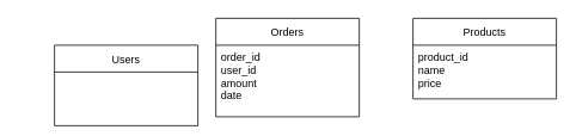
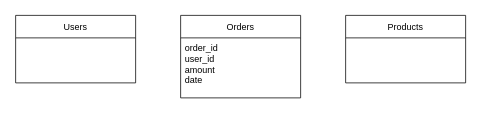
- <mxCell id="6" value="product_id&lt;br&gt;name&lt;br&gt;price" style="text;html=1;align=left;verticalAlign=top;spacingLeft=4;" vertex="1" parent="5"><mxGeometry x="0" y="30" width="160" height="60" as="geometry" /></mxCell>
- <mxCell id="2" value="Users" style="shape=swimlane;startSize=30;swimlaneLine=1;" vertex="1" parent="1"><mxGeometry x="60" y="50" width="160" height="90" as="geometry" /></mxCell>
+ <mxCell id="2" value="Users" style="shape=swimlane;startSize=30;swimlaneLine=1;" vertex="1" parent="1"><mxGeometry x="20" y="20" width="160" height="90" as="geometry" /></mxCell>
